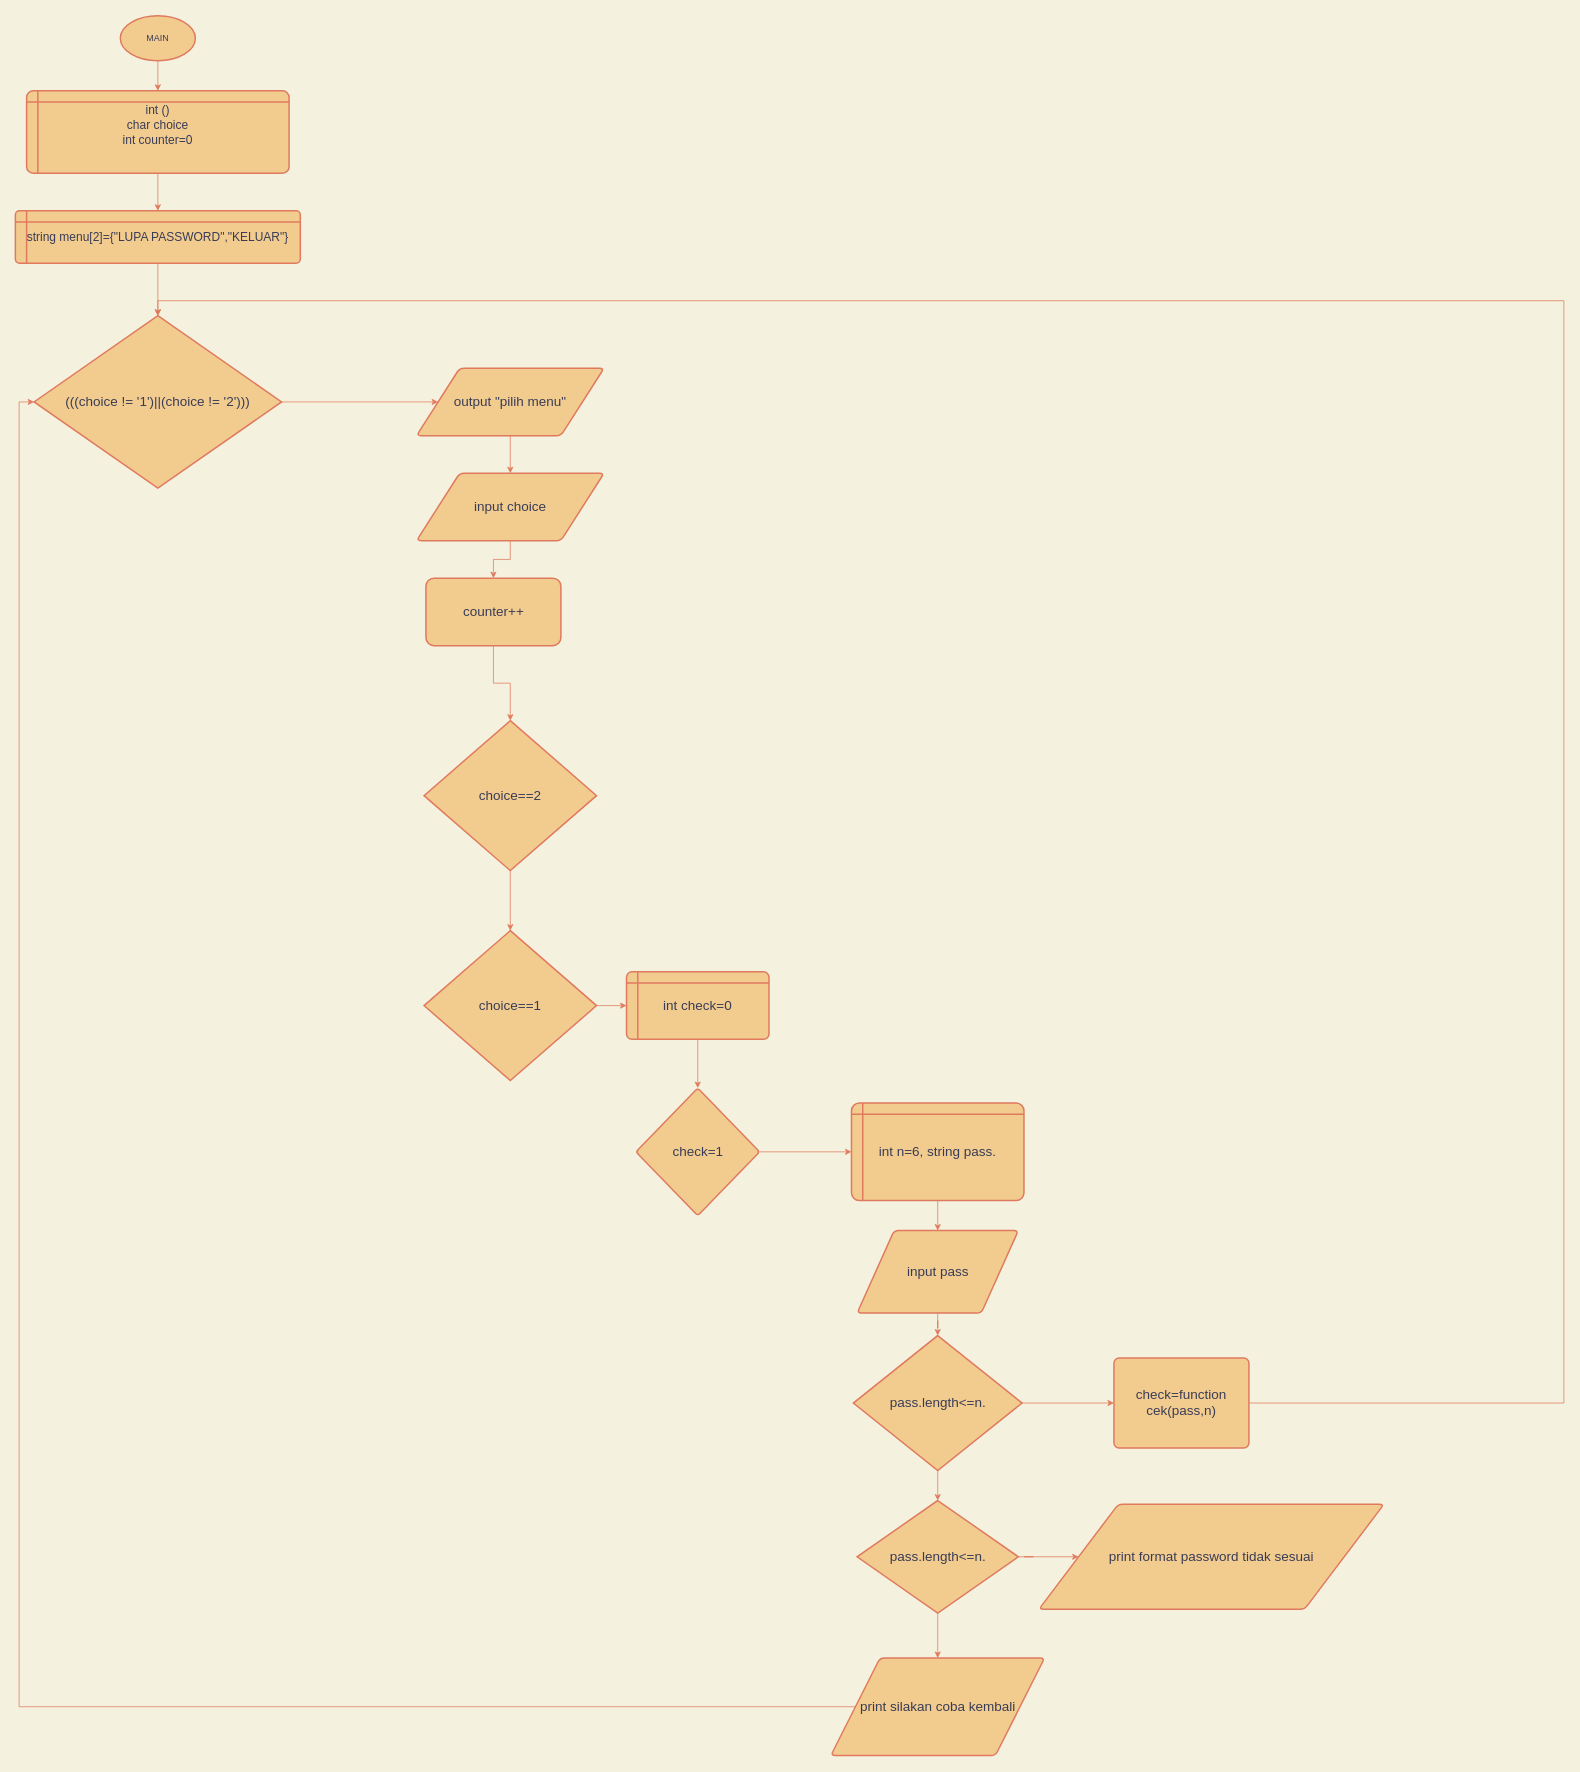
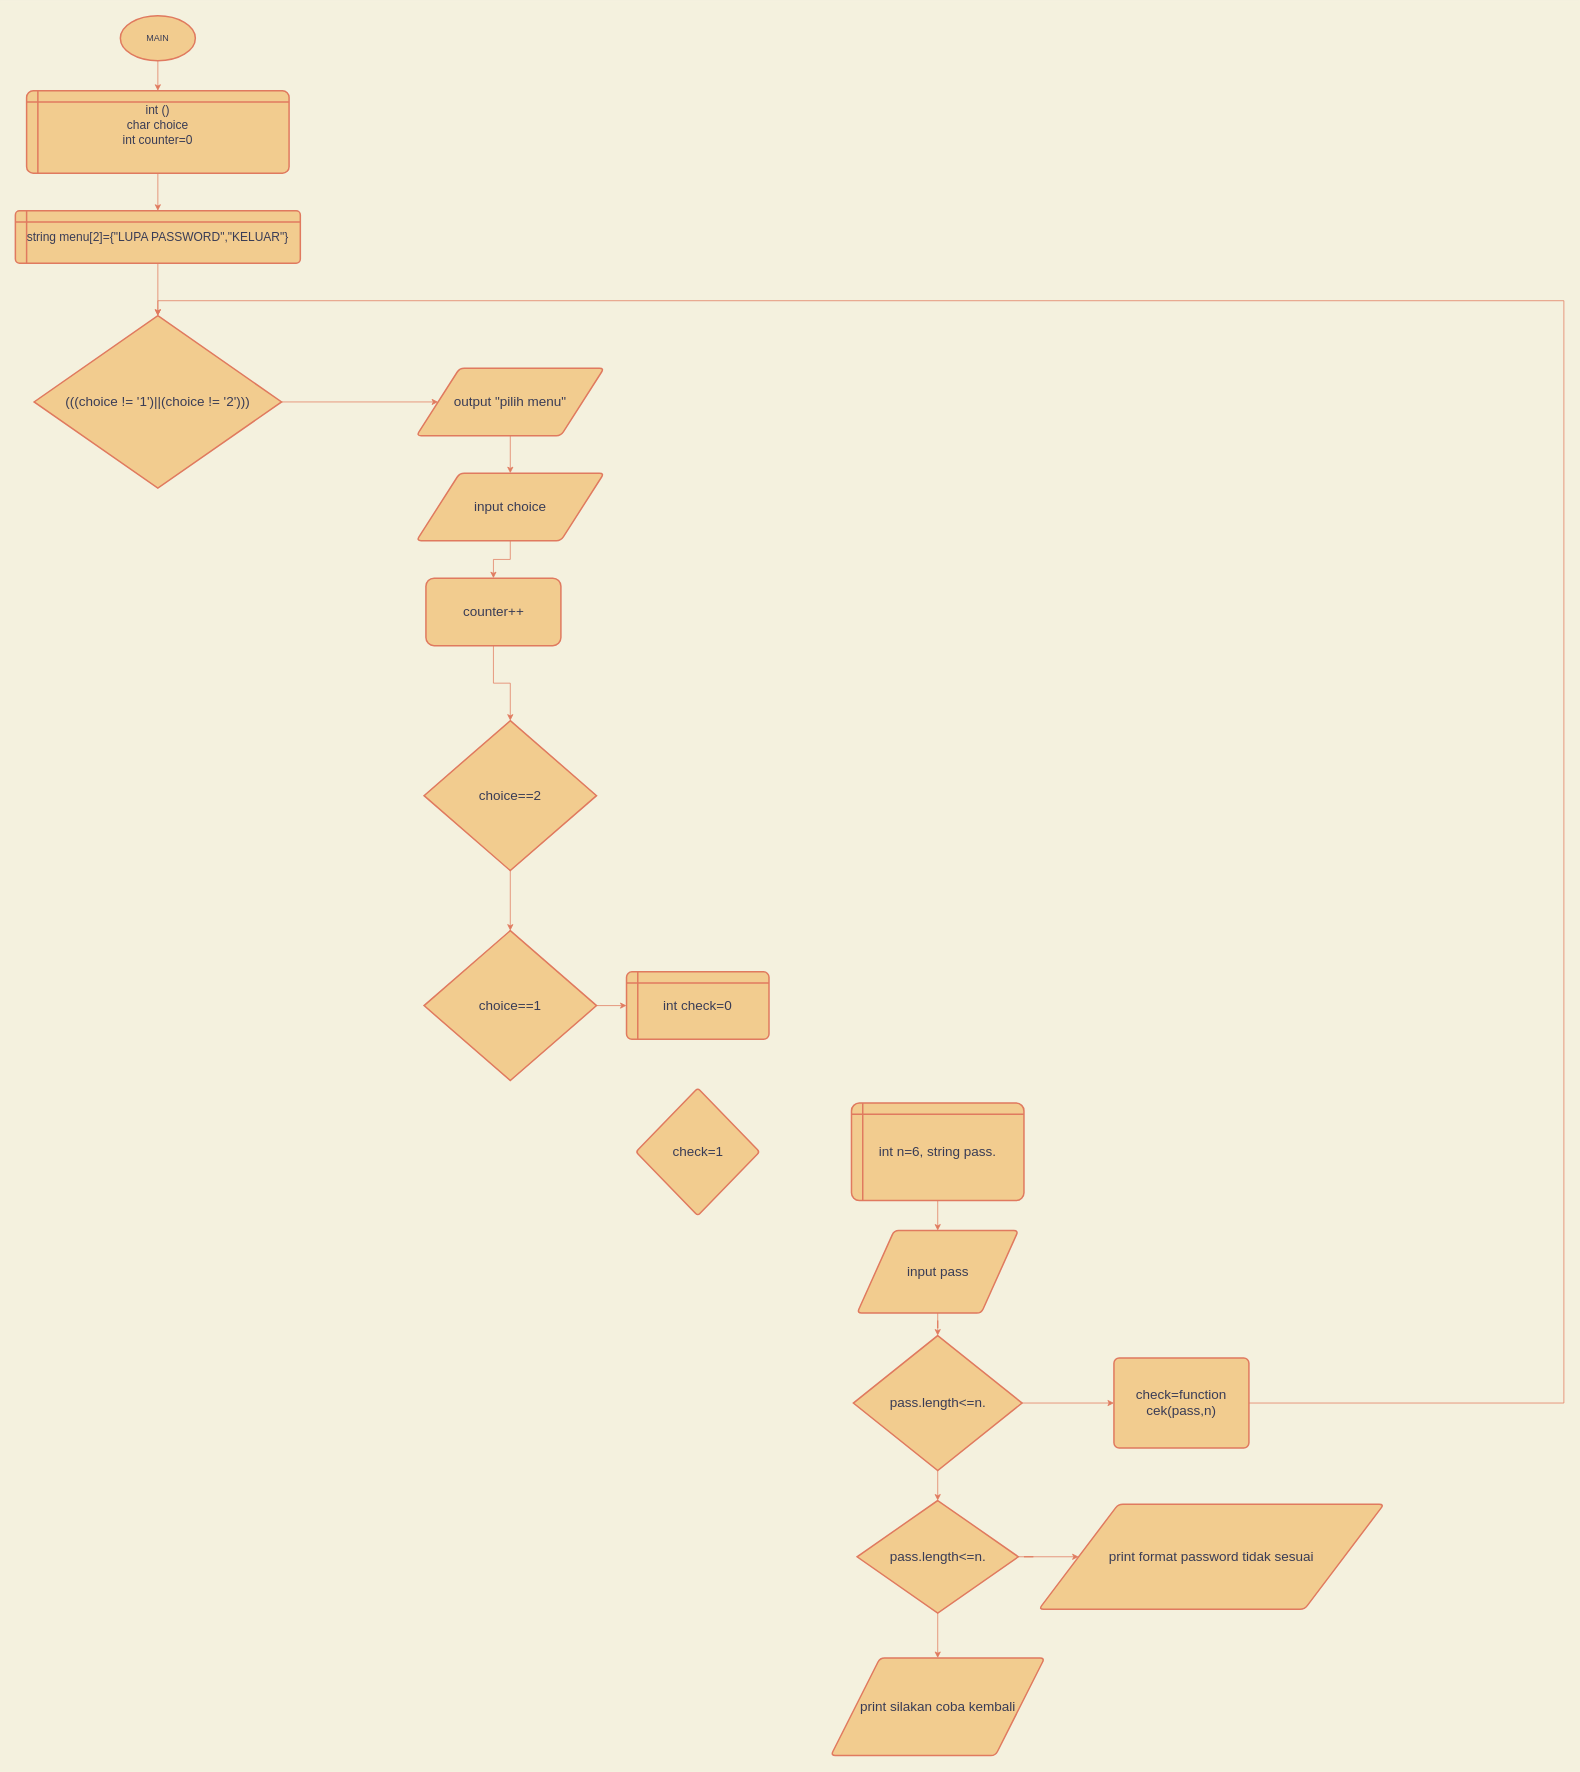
- <mxCell id="20" value="" style="edgeStyle=orthogonalEdgeStyle;rounded=0;orthogonalLoop=1;jettySize=auto;html=1;strokeColor=#E07A5F;fontColor=#393C56;fillColor=#F2CC8F;labelBackgroundColor=#F4F1DE;" parent="1" source="21" target="23" edge="1"><mxGeometry relative="1" as="geometry" /></mxCell>
- <mxCell id="22" style="edgeStyle=orthogonalEdgeStyle;rounded=0;orthogonalLoop=1;jettySize=auto;html=1;exitX=1;exitY=0.5;exitDx=0;exitDy=0;entryX=0;entryY=0.5;entryDx=0;entryDy=0;strokeColor=#E07A5F;fontColor=#393C56;fillColor=#F2CC8F;" parent="1" source="23" target="25" edge="1"><mxGeometry relative="1" as="geometry" /></mxCell>
- <mxCell id="37" style="edgeStyle=orthogonalEdgeStyle;rounded=0;orthogonalLoop=1;jettySize=auto;html=1;entryX=0;entryY=0.5;entryDx=0;entryDy=0;entryPerimeter=0;strokeColor=#E07A5F;fontColor=#393C56;fillColor=#F2CC8F;labelBackgroundColor=#F4F1DE;" parent="1" source="38" target="15" edge="1"><mxGeometry relative="1" as="geometry" /></mxCell>
